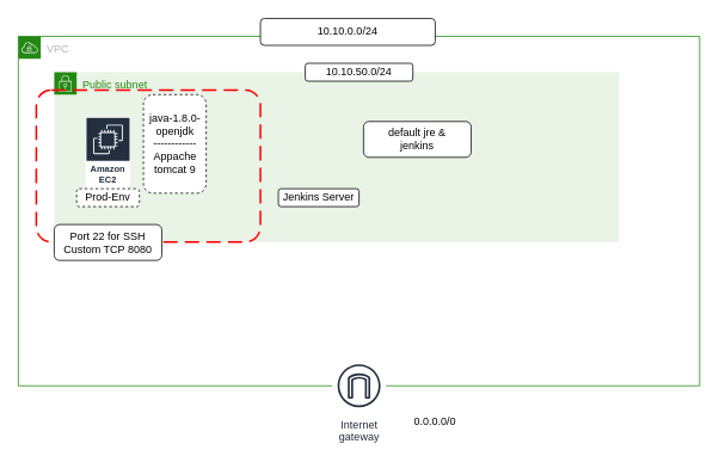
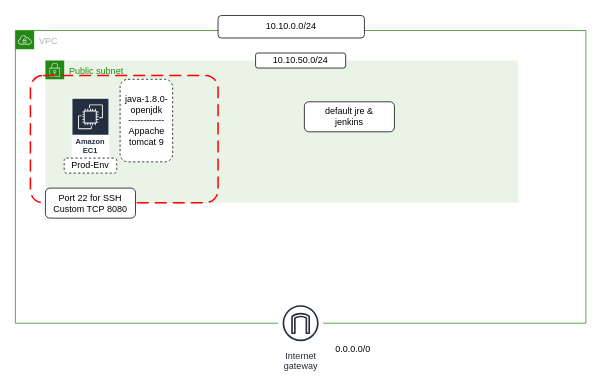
- <mxCell id="4" value="Amazon EC2" style="sketch=0;outlineConnect=0;fontColor=#232F3E;gradientColor=none;strokeColor=#ffffff;fillColor=#232F3E;dashed=0;verticalLabelPosition=middle;verticalAlign=bottom;align=center;html=1;whiteSpace=wrap;fontSize=10;fontStyle=1;spacing=3;shape=mxgraph.aws4.productIcon;prIcon=mxgraph.aws4.ec2;" vertex="1" parent="3"><mxGeometry x="35" y="50" width="50" height="80" as="geometry" /></mxCell>
+ <mxCell id="4" value="Amazon EC1" style="sketch=0;outlineConnect=0;fontColor=#232F3E;gradientColor=none;strokeColor=#ffffff;fillColor=#232F3E;dashed=0;verticalLabelPosition=middle;verticalAlign=bottom;align=center;html=1;whiteSpace=wrap;fontSize=10;fontStyle=1;spacing=3;shape=mxgraph.aws4.productIcon;prIcon=mxgraph.aws4.ec2;" vertex="1" parent="3"><mxGeometry x="35" y="50" width="50" height="80" as="geometry" /></mxCell>
- <mxCell id="6" value="Jenkins Server" style="rounded=1;whiteSpace=wrap;html=1;" vertex="1" parent="3"><mxGeometry x="250" y="130" width="90" height="20" as="geometry" /></mxCell>
- <mxCell id="15" value="0.0.0.0/0" style="text;html=1;strokeColor=none;fillColor=none;align=center;verticalAlign=middle;whiteSpace=wrap;rounded=0;" vertex="1" parent="1"><mxGeometry x="455" y="455" width="60" height="30" as="geometry" /></mxCell>
+ <mxCell id="15" value="0.0.0.0/0" style="text;html=1;strokeColor=none;fillColor=none;align=center;verticalAlign=middle;whiteSpace=wrap;rounded=0;" vertex="1" parent="1"><mxGeometry x="440" y="450" width="60" height="30" as="geometry" /></mxCell>
